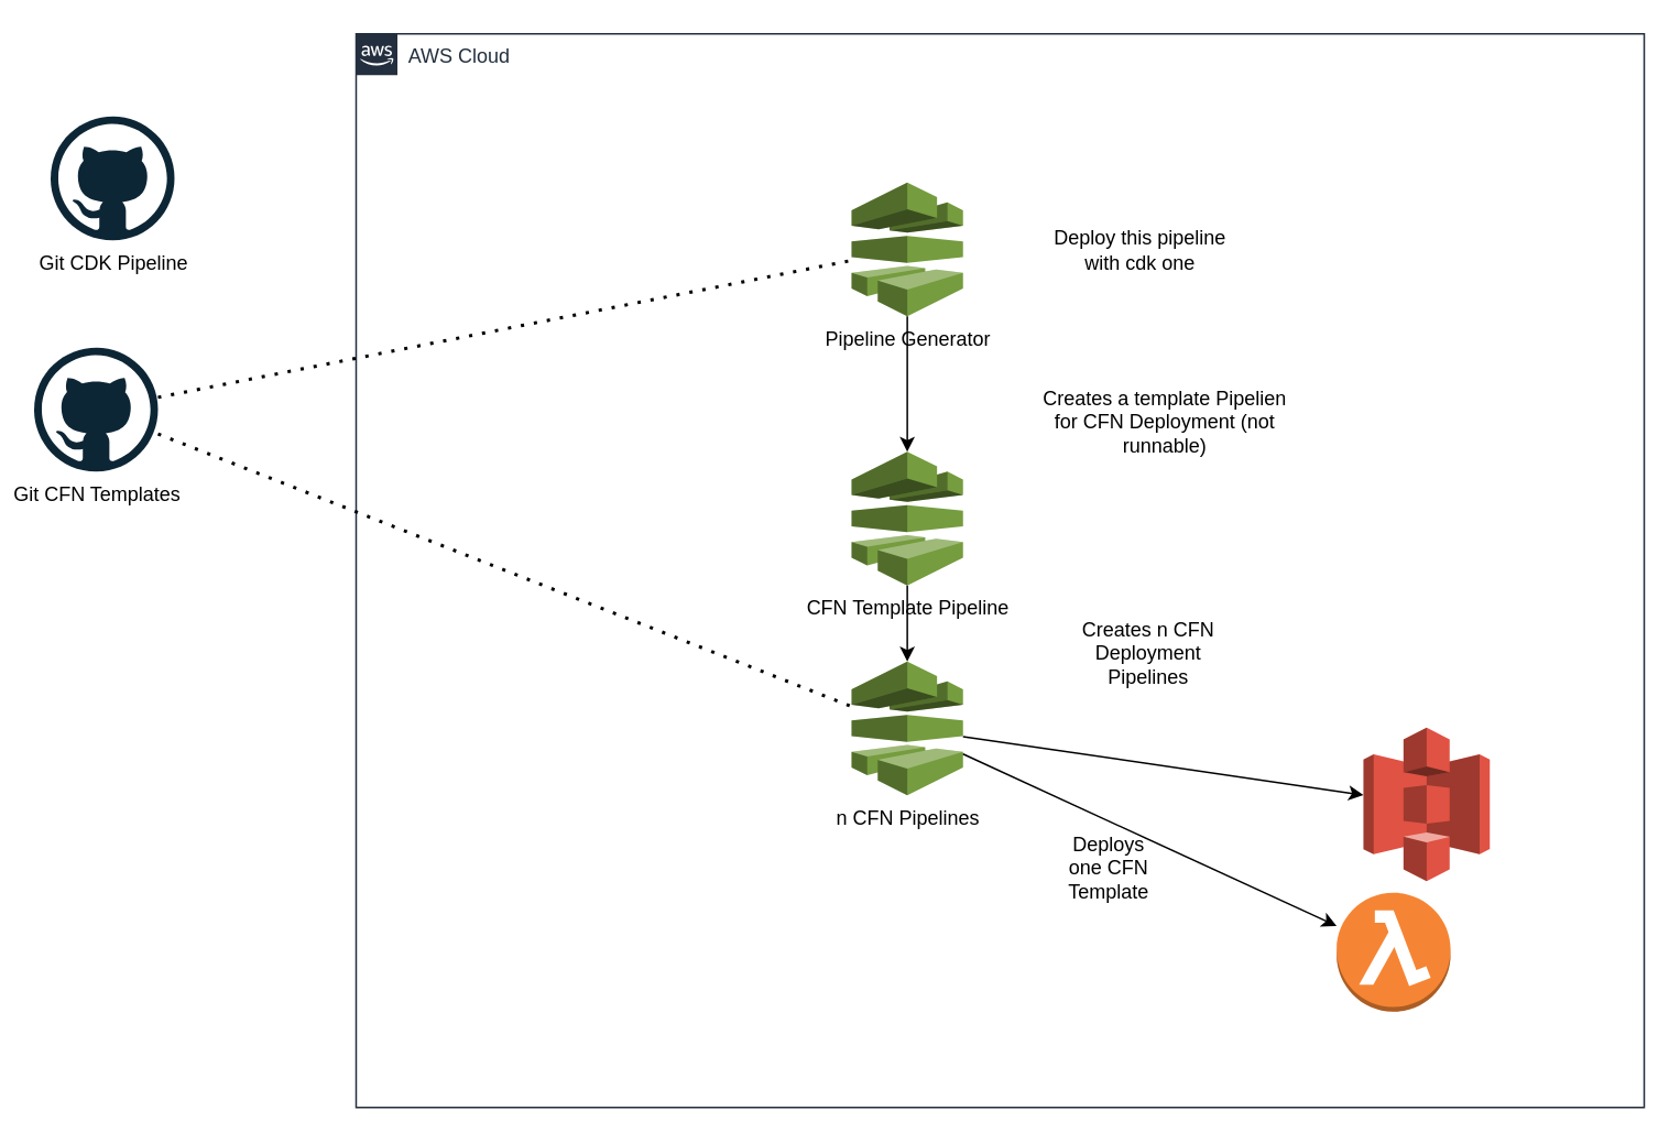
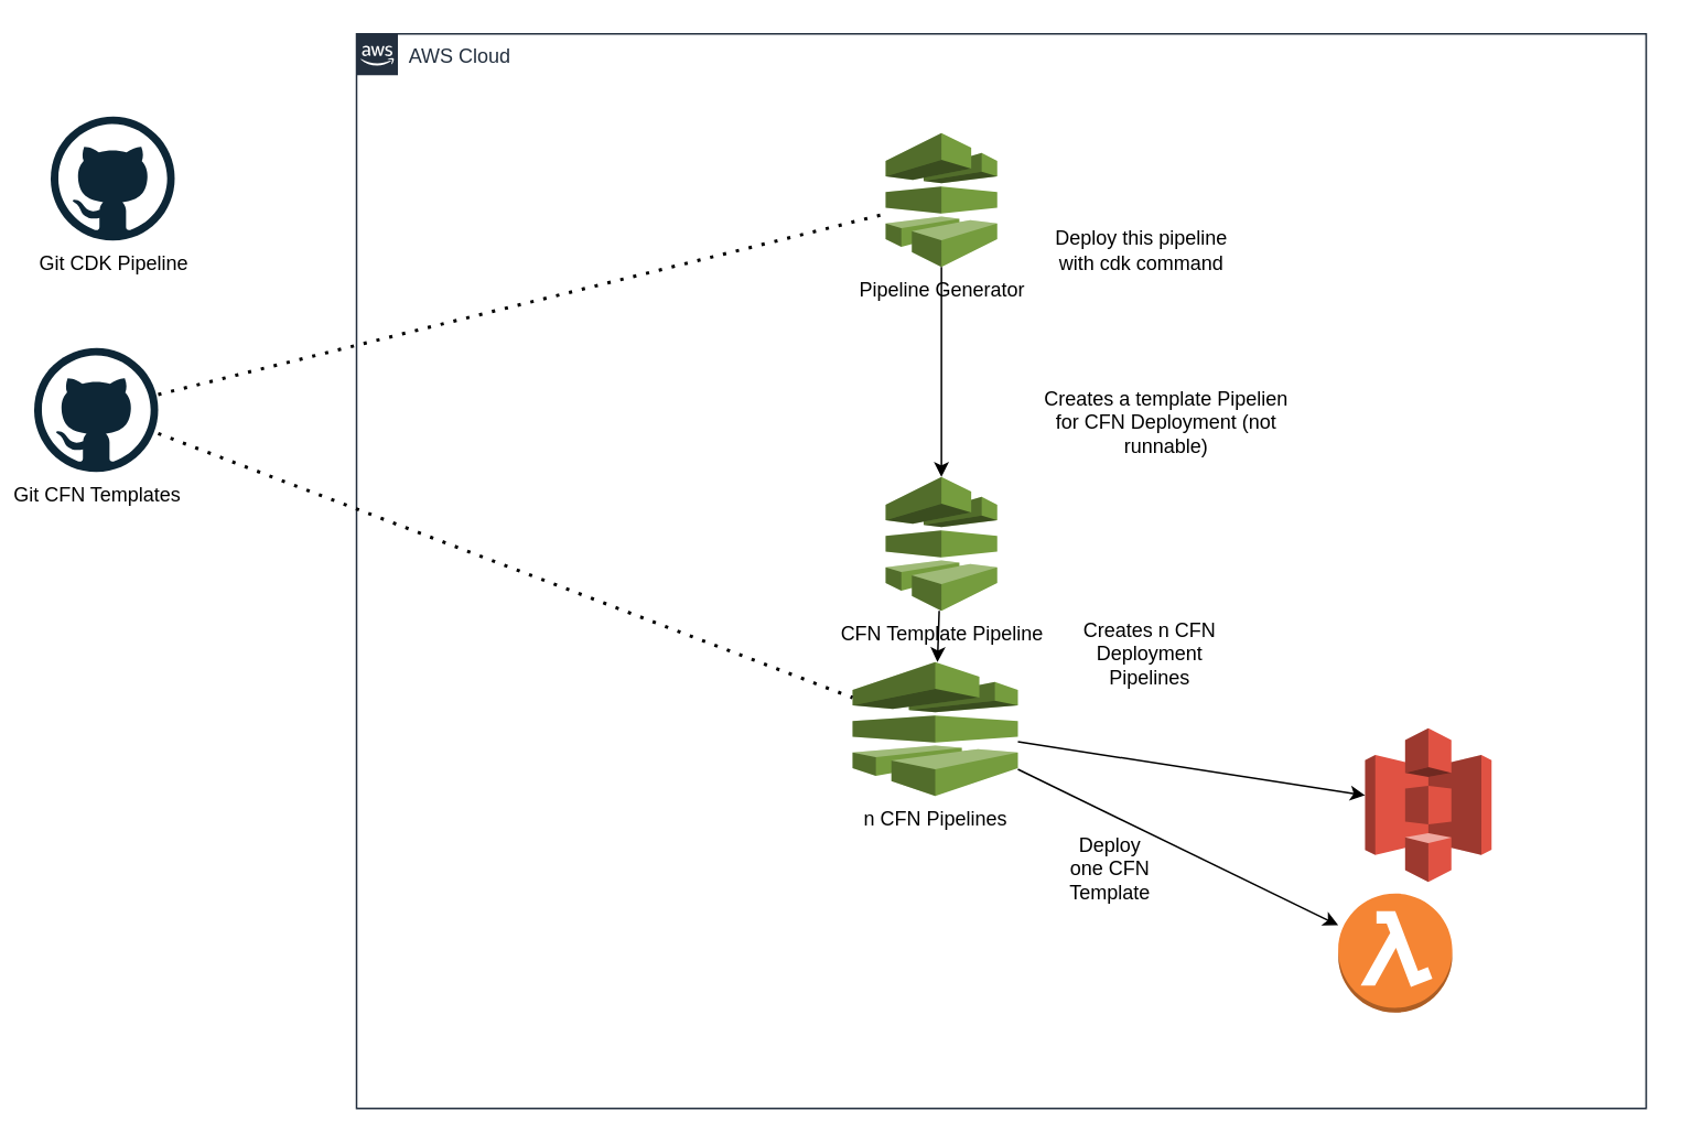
- <mxCell id="3" value="Pipeline Generator" style="outlineConnect=0;dashed=0;verticalLabelPosition=bottom;verticalAlign=top;align=center;html=1;shape=mxgraph.aws3.codepipeline;fillColor=#759C3E;gradientColor=none;" vertex="1" parent="2"><mxGeometry x="300" y="90" width="67.5" height="81" as="geometry" /></mxCell>
+ <mxCell id="3" value="Pipeline Generator" style="outlineConnect=0;dashed=0;verticalLabelPosition=bottom;verticalAlign=top;align=center;html=1;shape=mxgraph.aws3.codepipeline;fillColor=#759C3E;gradientColor=none;" vertex="1" parent="2"><mxGeometry x="320" y="60" width="67.5" height="81" as="geometry" /></mxCell>
- <mxCell id="13" value="Deploy this pipeline with cdk one" style="text;html=1;strokeColor=none;fillColor=none;align=center;verticalAlign=middle;whiteSpace=wrap;rounded=0;" vertex="1" parent="2"><mxGeometry x="410" y="115.5" width="130" height="30" as="geometry" /></mxCell>
+ <mxCell id="13" value="Deploy this pipeline with cdk command" style="text;html=1;strokeColor=none;fillColor=none;align=center;verticalAlign=middle;whiteSpace=wrap;rounded=0;" vertex="1" parent="2"><mxGeometry x="410" y="115.5" width="130" height="30" as="geometry" /></mxCell>
- <mxCell id="4" value="CFN Template Pipeline" style="outlineConnect=0;dashed=0;verticalLabelPosition=bottom;verticalAlign=top;align=center;html=1;shape=mxgraph.aws3.codepipeline;fillColor=#759C3E;gradientColor=none;" vertex="1" parent="2"><mxGeometry x="300" y="253" width="67.5" height="81" as="geometry" /></mxCell>
+ <mxCell id="4" value="CFN Template Pipeline" style="outlineConnect=0;dashed=0;verticalLabelPosition=bottom;verticalAlign=top;align=center;html=1;shape=mxgraph.aws3.codepipeline;fillColor=#759C3E;gradientColor=none;" vertex="1" parent="2"><mxGeometry x="320" y="268" width="67.5" height="81" as="geometry" /></mxCell>
- <mxCell id="6" value="n CFN Pipelines" style="outlineConnect=0;dashed=0;verticalLabelPosition=bottom;verticalAlign=top;align=center;html=1;shape=mxgraph.aws3.codepipeline;fillColor=#759C3E;gradientColor=none;" vertex="1" parent="2"><mxGeometry x="300" y="380" width="67.5" height="81" as="geometry" /></mxCell>
+ <mxCell id="6" value="n CFN Pipelines" style="outlineConnect=0;dashed=0;verticalLabelPosition=bottom;verticalAlign=top;align=center;html=1;shape=mxgraph.aws3.codepipeline;fillColor=#759C3E;gradientColor=none;" vertex="1" parent="2"><mxGeometry x="300" y="380" width="100" height="81" as="geometry" /></mxCell>
- <mxCell id="12" value="Deploys one CFN Template" style="text;html=1;strokeColor=none;fillColor=none;align=center;verticalAlign=middle;whiteSpace=wrap;rounded=0;" vertex="1" parent="2"><mxGeometry x="426" y="490" width="60" height="30" as="geometry" /></mxCell>
+ <mxCell id="12" value="Deploy one CFN Template" style="text;html=1;strokeColor=none;fillColor=none;align=center;verticalAlign=middle;whiteSpace=wrap;rounded=0;" vertex="1" parent="2"><mxGeometry x="426" y="490" width="60" height="30" as="geometry" /></mxCell>
